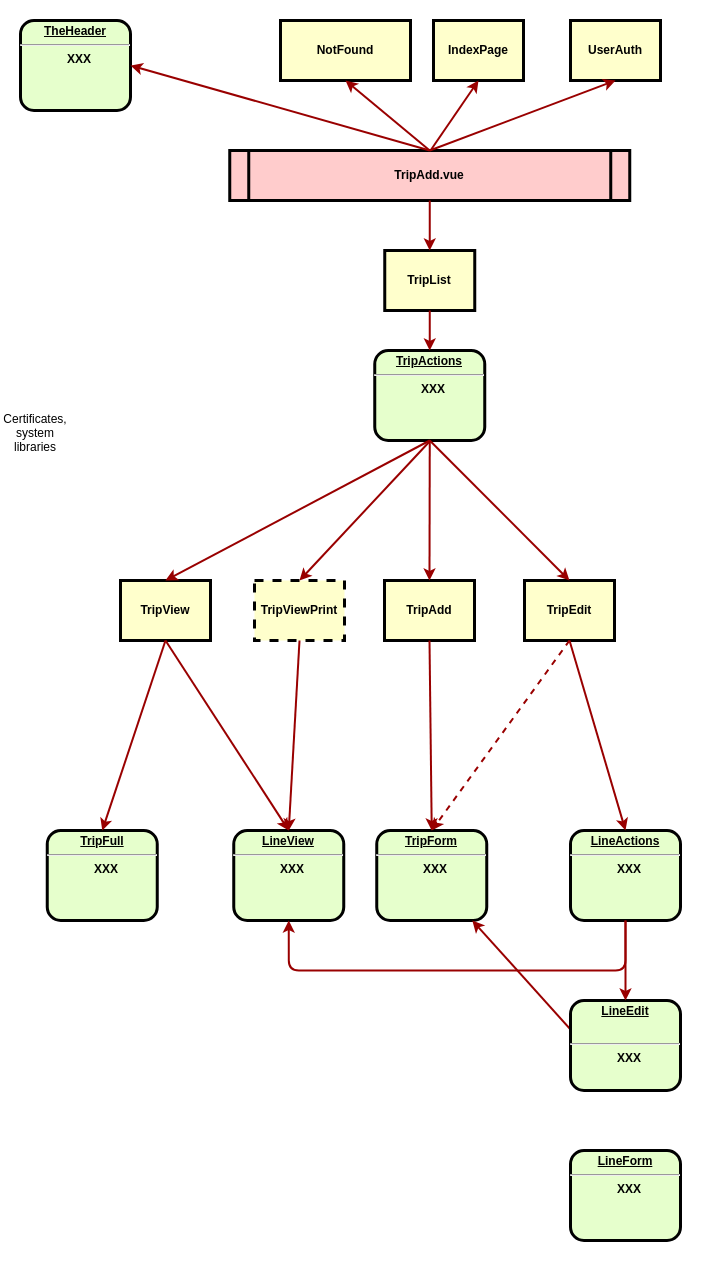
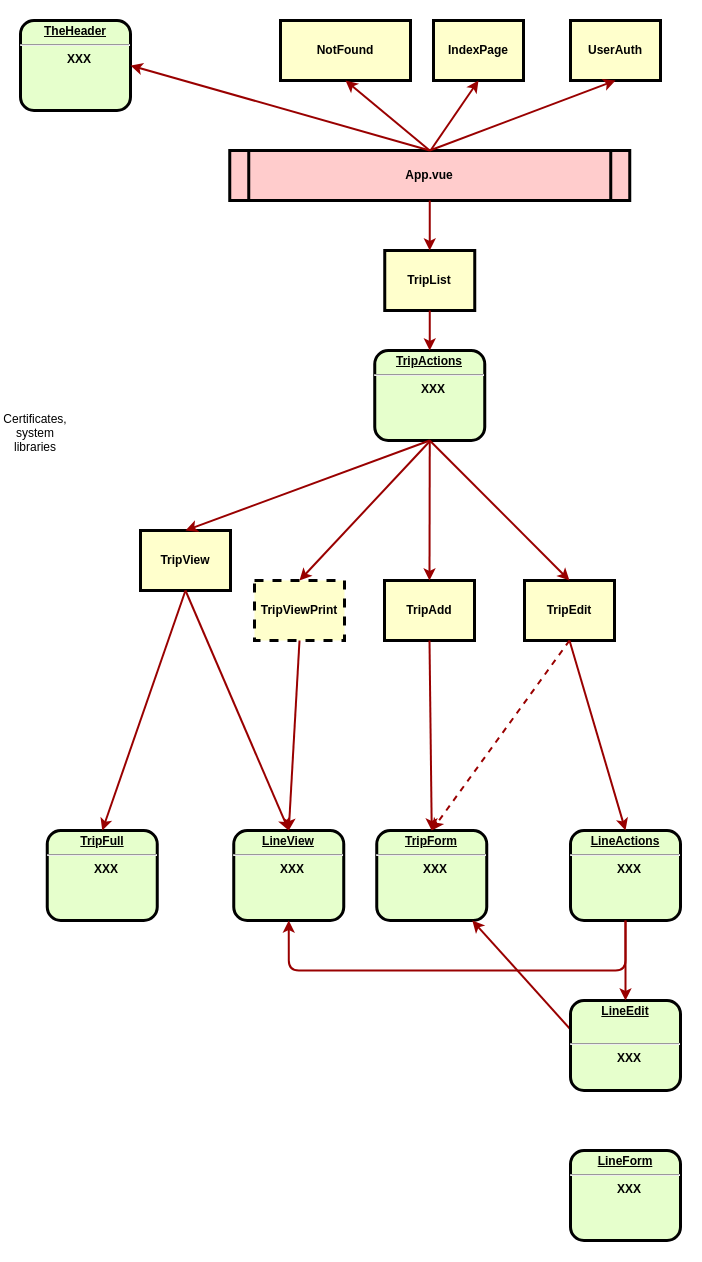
- <mxCell id="25" value="TripAdd.vue" style="shape=process;whiteSpace=wrap;align=center;verticalAlign=middle;size=0.048;fontStyle=1;strokeWidth=3;fillColor=#FFCCCC" vertex="1" parent="1"><mxGeometry x="229.25" y="150" width="400" height="50" as="geometry" /></mxCell>
+ <mxCell id="25" value="App.vue" style="shape=process;whiteSpace=wrap;align=center;verticalAlign=middle;size=0.048;fontStyle=1;strokeWidth=3;fillColor=#FFCCCC" vertex="1" parent="1"><mxGeometry x="229.25" y="150" width="400" height="50" as="geometry" /></mxCell>
- <mxCell id="7" value="TripView" style="whiteSpace=wrap;align=center;verticalAlign=middle;fontStyle=1;strokeWidth=3;fillColor=#FFFFCC" vertex="1" parent="1"><mxGeometry x="120" y="580" width="90" height="60" as="geometry" /></mxCell>
+ <mxCell id="7" value="TripView" style="whiteSpace=wrap;align=center;verticalAlign=middle;fontStyle=1;strokeWidth=3;fillColor=#FFFFCC" vertex="1" parent="1"><mxGeometry x="140" y="530" width="90" height="60" as="geometry" /></mxCell>
